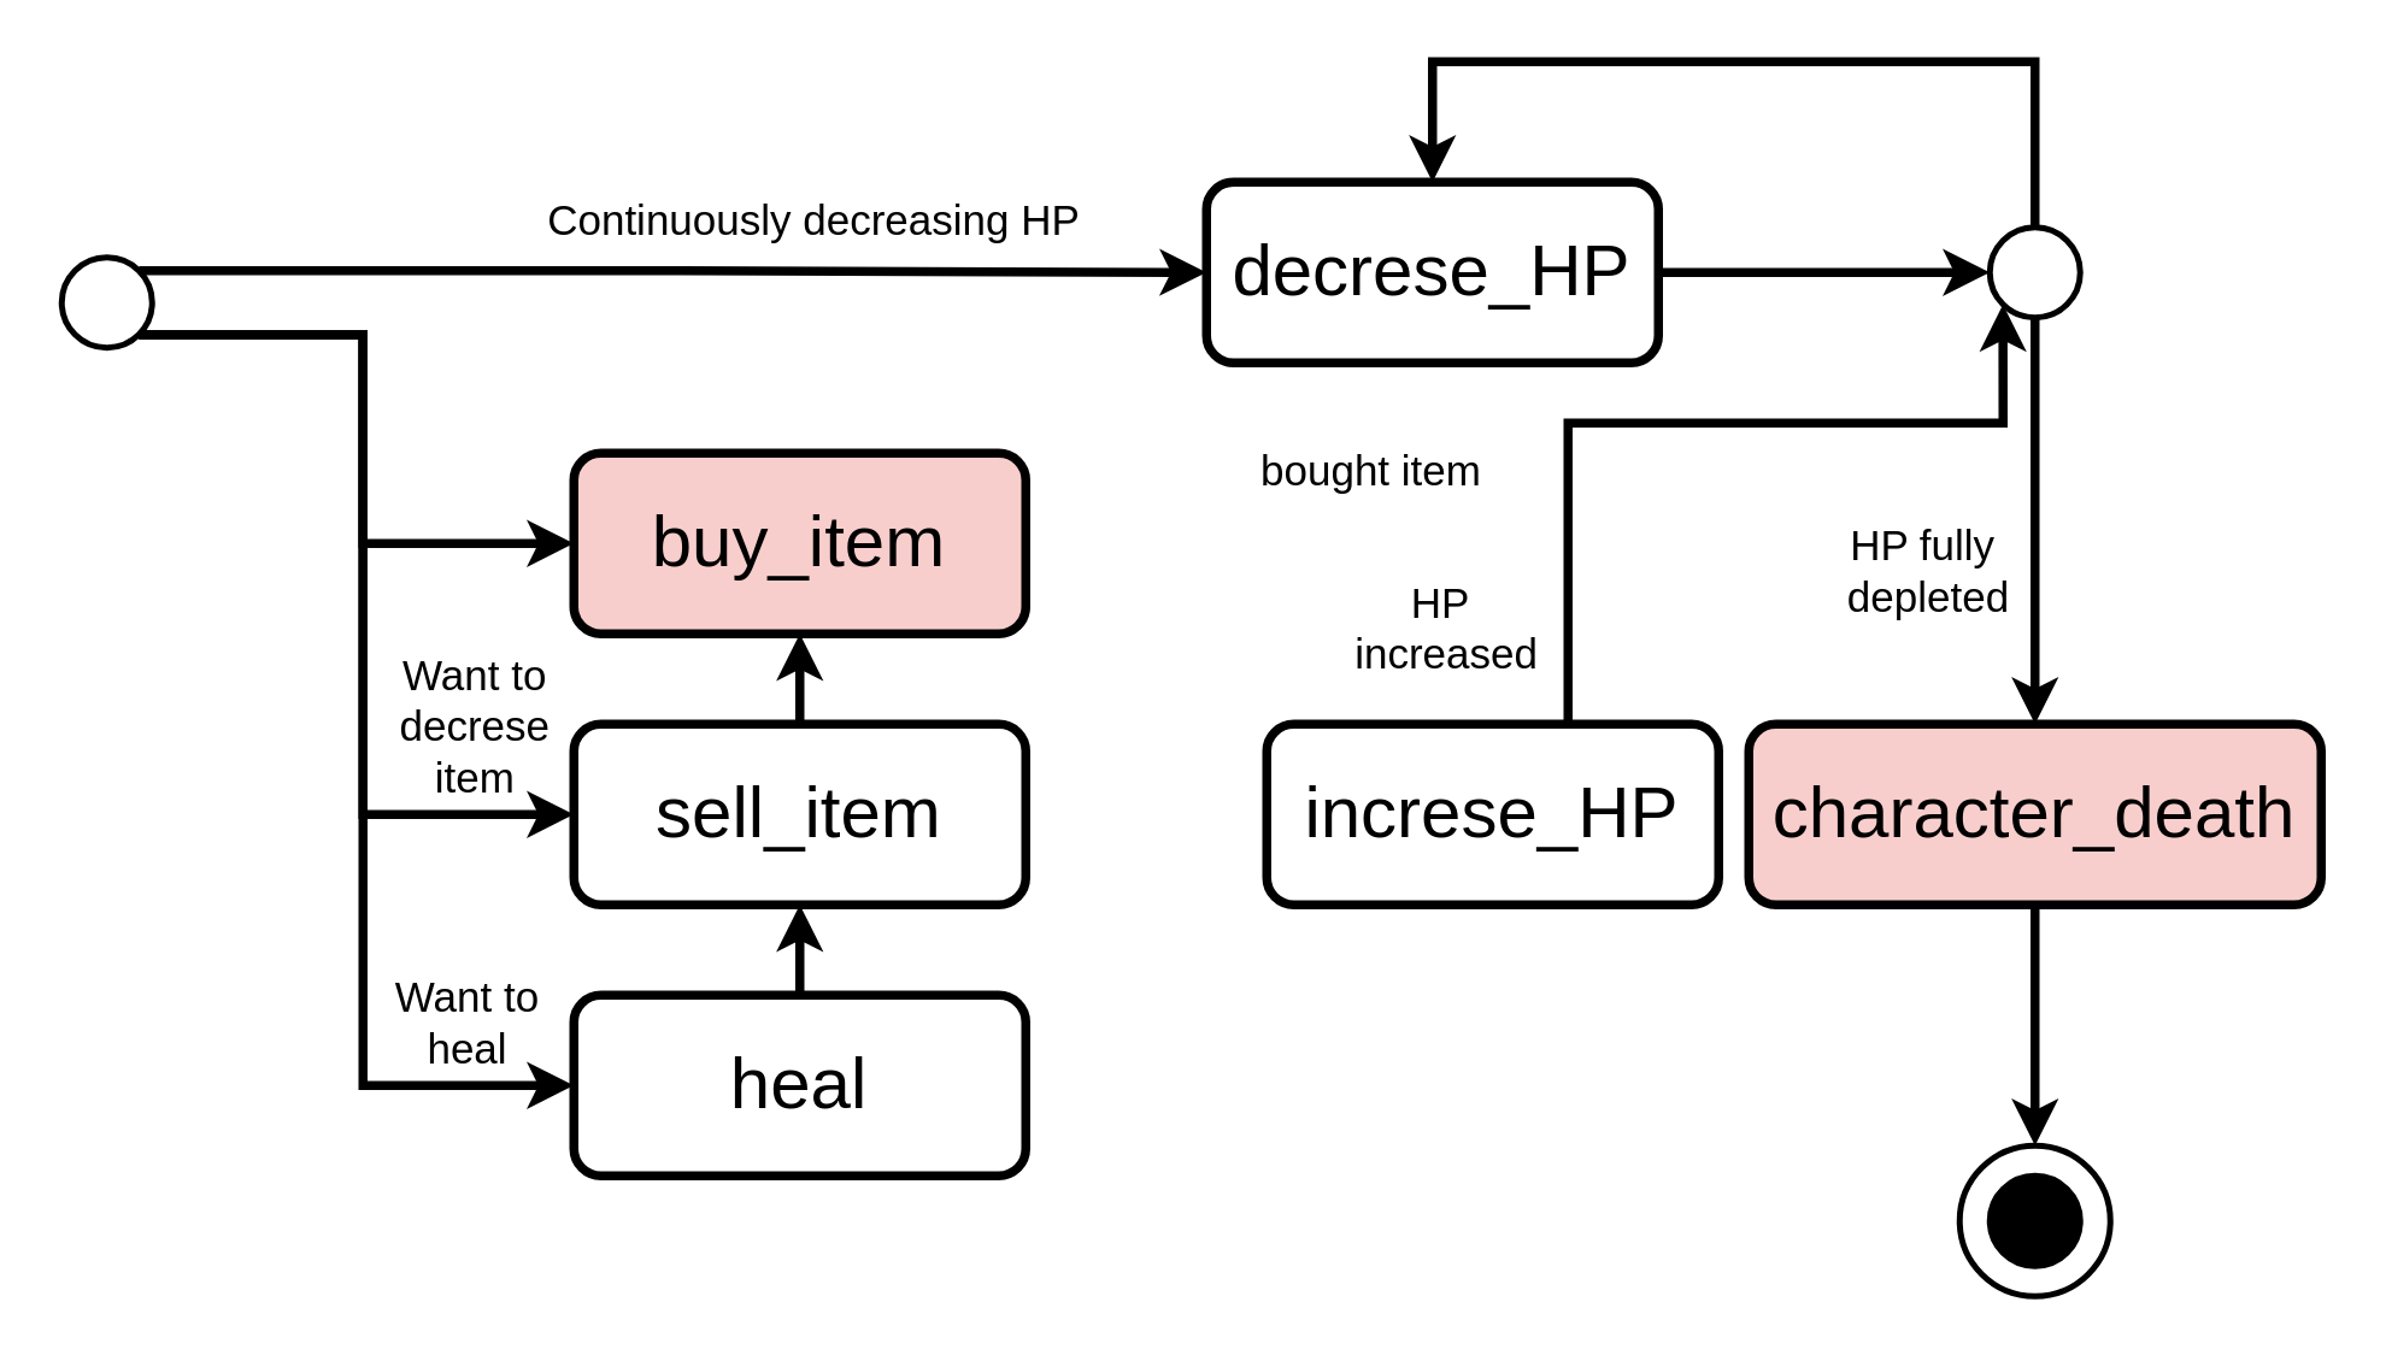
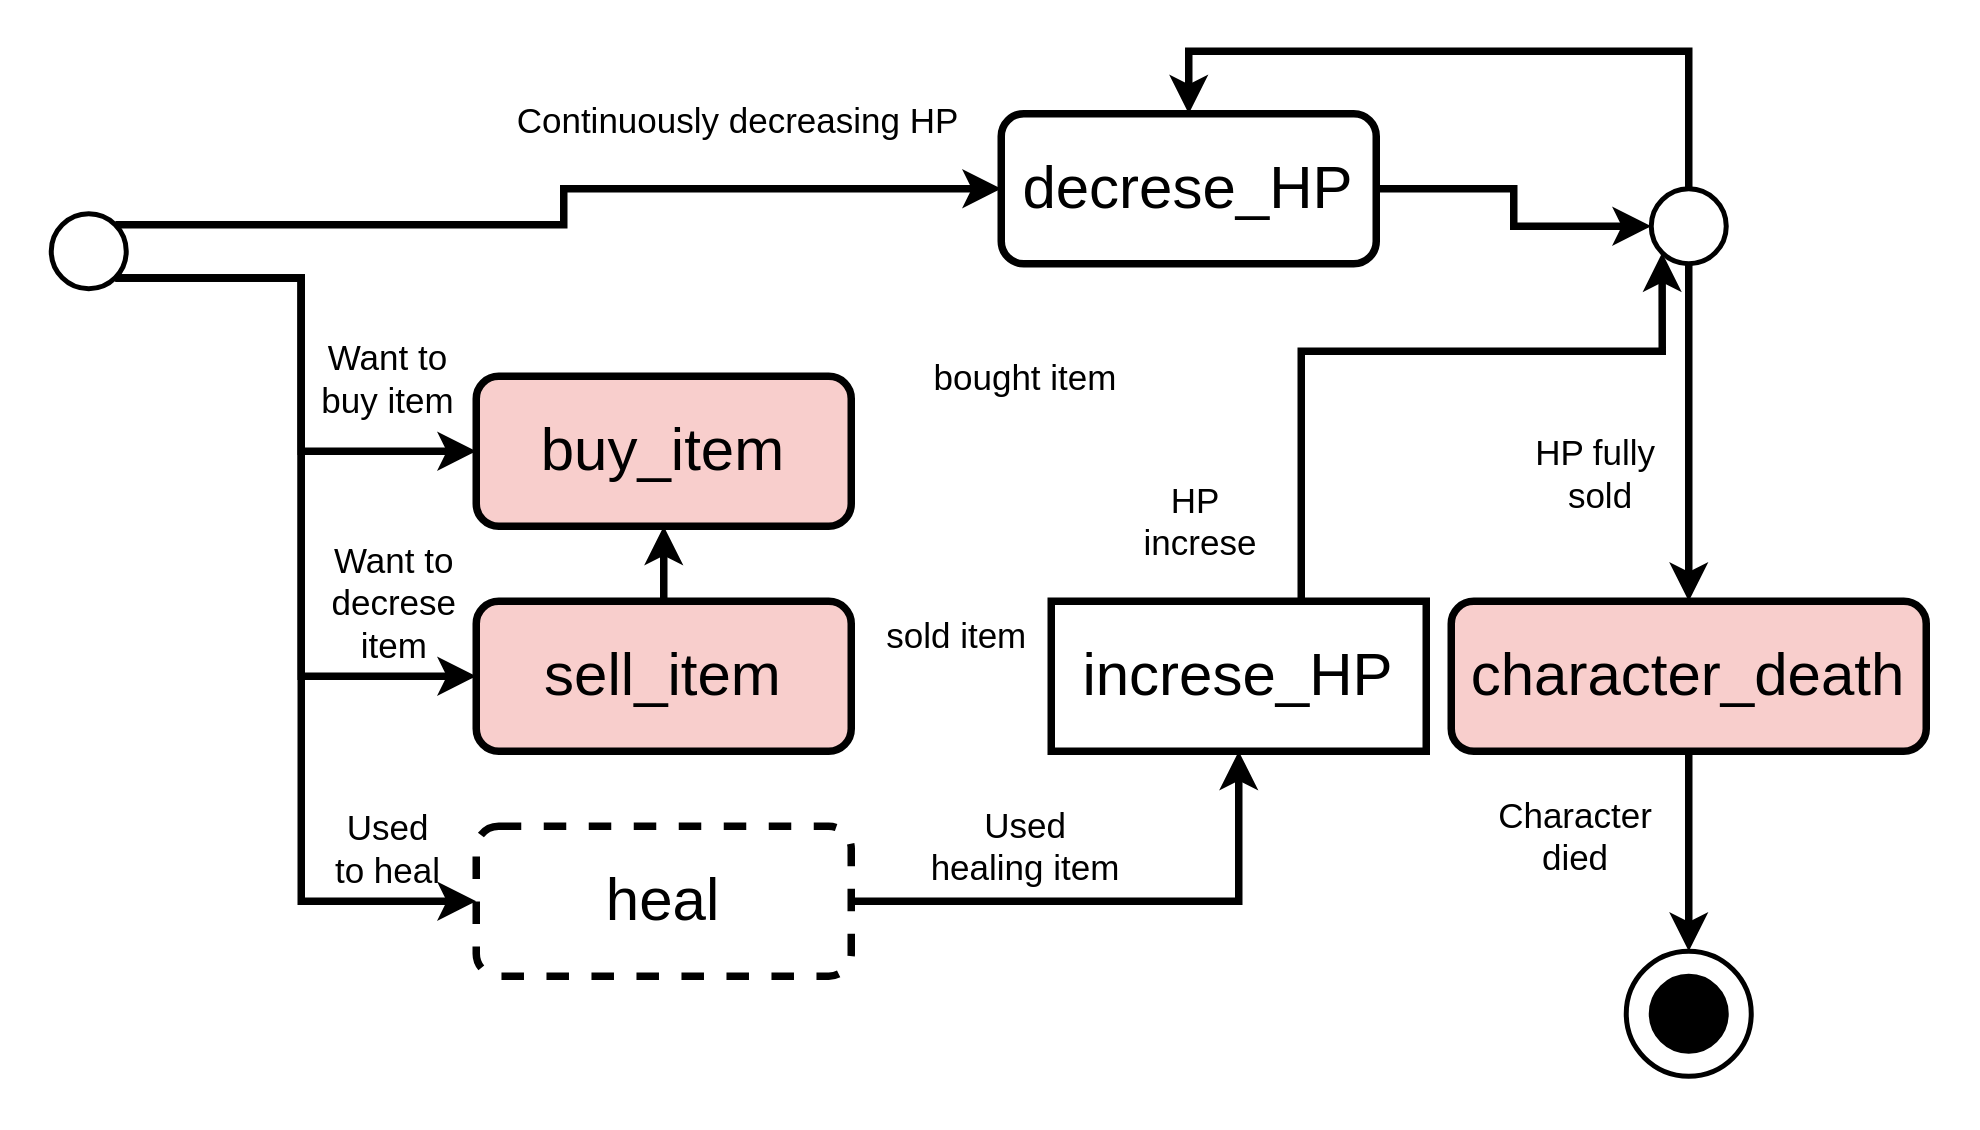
- <mxCell id="23" value="&lt;span style=&quot;font-size: 14px&quot;&gt;Continuously decreasing&amp;nbsp;HP&lt;/span&gt;" style="text;html=1;strokeColor=none;fillColor=none;align=center;verticalAlign=middle;whiteSpace=wrap;rounded=0;" vertex="1" parent="1"><mxGeometry x="180" y="60" width="180" height="25" as="geometry" /></mxCell>
+ <mxCell id="23" value="&lt;span style=&quot;font-size: 14px&quot;&gt;Continuously decreasing&amp;nbsp;HP&lt;/span&gt;" style="text;html=1;strokeColor=none;fillColor=none;align=center;verticalAlign=middle;whiteSpace=wrap;rounded=0;" vertex="1" parent="1"><mxGeometry x="205" y="35" width="180" height="25" as="geometry" /></mxCell>
- <mxCell id="8" value="&lt;div&gt;&lt;span style=&quot;font-size: 24px&quot;&gt;decrese_HP&lt;/span&gt;&lt;/div&gt;" style="rounded=1;whiteSpace=wrap;html=1;fillColor=#FFFFFF;strokeWidth=3;" parent="1" vertex="1"><mxGeometry x="400" y="60" width="150" height="60" as="geometry" /></mxCell>
+ <mxCell id="8" value="&lt;div&gt;&lt;span style=&quot;font-size: 24px&quot;&gt;decrese_HP&lt;/span&gt;&lt;/div&gt;" style="rounded=1;whiteSpace=wrap;html=1;fillColor=#FFFFFF;strokeWidth=3;" parent="1" vertex="1"><mxGeometry x="400" y="45" width="150" height="60" as="geometry" /></mxCell>
+ <mxCell id="29" value="&lt;span style=&quot;font-size: 14px&quot;&gt;Want to buy item&lt;/span&gt;" style="text;html=1;strokeColor=none;fillColor=none;align=center;verticalAlign=middle;whiteSpace=wrap;rounded=0;" vertex="1" parent="1"><mxGeometry x="125" y="120" width="60" height="62.5" as="geometry" /></mxCell>
- <mxCell id="30" value="&lt;span style=&quot;font-size: 14px&quot;&gt;bought item&lt;/span&gt;" style="text;html=1;strokeColor=none;fillColor=none;align=center;verticalAlign=middle;whiteSpace=wrap;rounded=0;" vertex="1" parent="1"><mxGeometry x="410" y="143.75" width="90" height="25" as="geometry" /></mxCell>
+ <mxCell id="30" value="&lt;span style=&quot;font-size: 14px&quot;&gt;bought item&lt;/span&gt;" style="text;html=1;strokeColor=none;fillColor=none;align=center;verticalAlign=middle;whiteSpace=wrap;rounded=0;" vertex="1" parent="1"><mxGeometry x="365" y="138.75" width="90" height="25" as="geometry" /></mxCell>
- <mxCell id="24" value="&lt;span style=&quot;font-size: 14px&quot;&gt;HP fully&amp;nbsp;&lt;br&gt;&lt;/span&gt;&lt;span style=&quot;font-size: 14px&quot;&gt;depleted&lt;/span&gt;" style="text;html=1;strokeColor=none;fillColor=none;align=center;verticalAlign=middle;whiteSpace=wrap;rounded=0;" vertex="1" parent="1"><mxGeometry x="610" y="163.75" width="60" height="50" as="geometry" /></mxCell>
+ <mxCell id="24" value="&lt;span style=&quot;font-size: 14px&quot;&gt;HP fully&amp;nbsp;&lt;br&gt;&lt;/span&gt;&lt;span style=&quot;font-size: 14px&quot;&gt;sold&lt;/span&gt;" style="text;html=1;strokeColor=none;fillColor=none;align=center;verticalAlign=middle;whiteSpace=wrap;rounded=0;" vertex="1" parent="1"><mxGeometry x="610" y="163.75" width="60" height="50" as="geometry" /></mxCell>
- <mxCell id="32" value="&lt;span style=&quot;font-size: 14px&quot;&gt;HP&amp;nbsp;&lt;br&gt;&lt;/span&gt;&lt;span style=&quot;font-size: 14px&quot;&gt;increased&lt;/span&gt;" style="text;html=1;strokeColor=none;fillColor=none;align=center;verticalAlign=middle;whiteSpace=wrap;rounded=0;" vertex="1" parent="1"><mxGeometry x="450" y="182.5" width="60" height="50" as="geometry" /></mxCell>
+ <mxCell id="32" value="&lt;span style=&quot;font-size: 14px&quot;&gt;HP&amp;nbsp;&lt;br&gt;&lt;/span&gt;&lt;span style=&quot;font-size: 14px&quot;&gt;increse&lt;/span&gt;" style="text;html=1;strokeColor=none;fillColor=none;align=center;verticalAlign=middle;whiteSpace=wrap;rounded=0;" vertex="1" parent="1"><mxGeometry x="450" y="182.5" width="60" height="50" as="geometry" /></mxCell>
+ <mxCell id="31" value="&lt;span style=&quot;font-size: 14px&quot;&gt;sold item&lt;/span&gt;" style="text;html=1;strokeColor=none;fillColor=none;align=center;verticalAlign=middle;whiteSpace=wrap;rounded=0;" vertex="1" parent="1"><mxGeometry x="350" y="240" width="65" height="27.5" as="geometry" /></mxCell>
- <mxCell id="14" value="&lt;span style=&quot;font-size: 24px&quot;&gt;sell_item&lt;/span&gt;" style="rounded=1;whiteSpace=wrap;html=1;fillColor=#FFFFFF;strokeWidth=3;" parent="1" vertex="1"><mxGeometry x="190" y="240" width="150" height="60" as="geometry" /></mxCell>
+ <mxCell id="14" value="&lt;span style=&quot;font-size: 24px&quot;&gt;sell_item&lt;/span&gt;" style="rounded=1;whiteSpace=wrap;html=1;fillColor=#f8cecc;strokeWidth=3;" parent="1" vertex="1"><mxGeometry x="190" y="240" width="150" height="60" as="geometry" /></mxCell>
- <mxCell id="22" value="&lt;div&gt;&lt;span style=&quot;font-size: 24px&quot;&gt;increse_HP&lt;/span&gt;&lt;/div&gt;" style="rounded=1;whiteSpace=wrap;html=1;fillColor=#FFFFFF;strokeWidth=3;" parent="1" vertex="1"><mxGeometry x="420" y="240" width="150" height="60" as="geometry" /></mxCell>
+ <mxCell id="22" value="&lt;div&gt;&lt;span style=&quot;font-size: 24px&quot;&gt;increse_HP&lt;/span&gt;&lt;/div&gt;" style="whiteSpace=wrap;html=1;fillColor=#FFFFFF;strokeWidth=3;rounded=0;" parent="1" vertex="1"><mxGeometry x="420" y="240" width="150" height="60" as="geometry" /></mxCell>
- <mxCell id="18" style="edgeStyle=orthogonalEdgeStyle;rounded=0;orthogonalLoop=1;jettySize=auto;html=1;strokeWidth=3;" parent="1" source="19" target="14" edge="1"><mxGeometry relative="1" as="geometry" /></mxCell>
+ <mxCell id="18" style="edgeStyle=orthogonalEdgeStyle;rounded=0;orthogonalLoop=1;jettySize=auto;html=1;entryX=0.5;entryY=1;entryDx=0;entryDy=0;strokeWidth=3;" parent="1" source="19" target="22" edge="1"><mxGeometry relative="1" as="geometry" /></mxCell>
+ <mxCell id="25" value="&lt;span style=&quot;font-size: 14px&quot;&gt;Character died&lt;/span&gt;" style="text;html=1;strokeColor=none;fillColor=none;align=center;verticalAlign=middle;whiteSpace=wrap;rounded=0;" vertex="1" parent="1"><mxGeometry x="590" y="312.5" width="80" height="43.75" as="geometry" /></mxCell>
+ <mxCell id="27" value="&lt;span style=&quot;font-size: 14px&quot;&gt;Used healing item&lt;/span&gt;" style="text;html=1;strokeColor=none;fillColor=none;align=center;verticalAlign=middle;whiteSpace=wrap;rounded=0;" vertex="1" parent="1"><mxGeometry x="370" y="310" width="80" height="55" as="geometry" /></mxCell>
- <mxCell id="26" value="&lt;span style=&quot;font-size: 14px&quot;&gt;Want to heal&lt;/span&gt;" style="text;html=1;strokeColor=none;fillColor=none;align=center;verticalAlign=middle;whiteSpace=wrap;rounded=0;" vertex="1" parent="1"><mxGeometry x="130" y="312.5" width="50" height="52.5" as="geometry" /></mxCell>
+ <mxCell id="26" value="&lt;span style=&quot;font-size: 14px&quot;&gt;Used to heal&lt;/span&gt;" style="text;html=1;strokeColor=none;fillColor=none;align=center;verticalAlign=middle;whiteSpace=wrap;rounded=0;" vertex="1" parent="1"><mxGeometry x="130" y="312.5" width="50" height="52.5" as="geometry" /></mxCell>
- <mxCell id="19" value="&lt;span style=&quot;font-size: 24px&quot;&gt;heal&lt;/span&gt;" style="rounded=1;whiteSpace=wrap;html=1;fillColor=#FFFFFF;strokeWidth=3;" parent="1" vertex="1"><mxGeometry x="190" y="330" width="150" height="60" as="geometry" /></mxCell>
+ <mxCell id="19" value="&lt;span style=&quot;font-size: 24px&quot;&gt;heal&lt;/span&gt;" style="rounded=1;whiteSpace=wrap;html=1;fillColor=#FFFFFF;strokeWidth=3;dashed=1;" parent="1" vertex="1"><mxGeometry x="190" y="330" width="150" height="60" as="geometry" /></mxCell>
